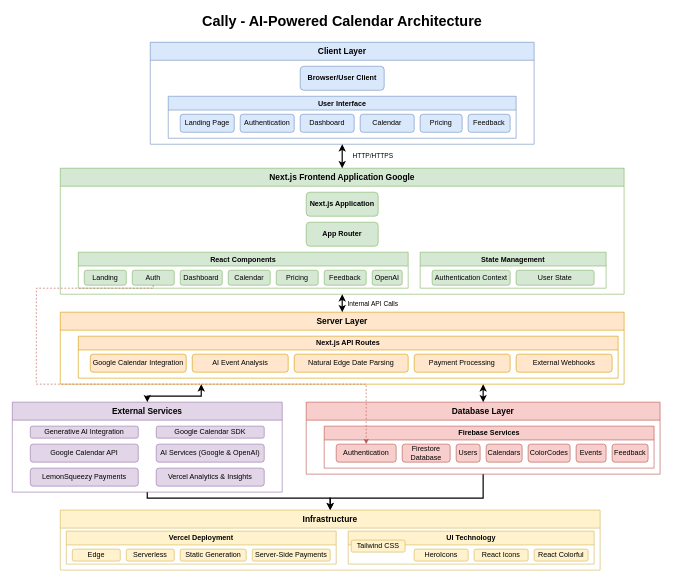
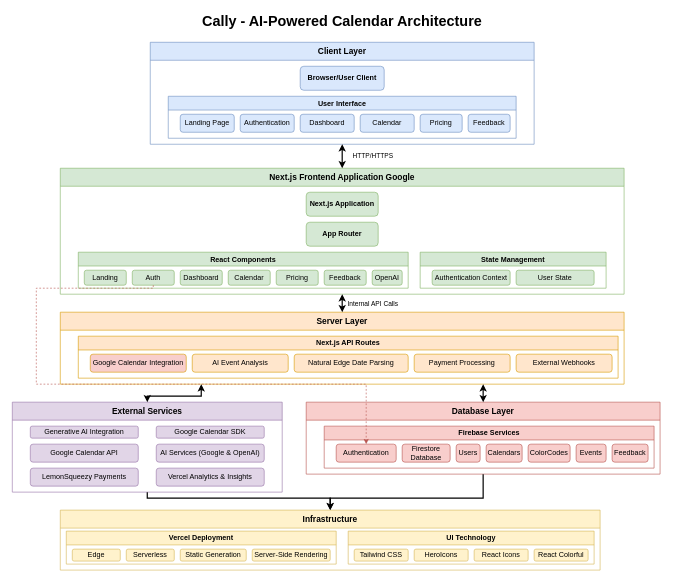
- <mxCell id="28" value="Google Calendar Integration" style="rounded=1;whiteSpace=wrap;html=1;fillColor=#ffe6cc;strokeColor=#d79b00;" parent="27" vertex="1"><mxGeometry x="20" y="30" width="160" height="30" as="geometry" /></mxCell>
+ <mxCell id="28" value="Google Calendar Integration" style="rounded=1;whiteSpace=wrap;html=1;fillColor=#f8cecc;strokeColor=#d79b00;" parent="27" vertex="1"><mxGeometry x="20" y="30" width="160" height="30" as="geometry" /></mxCell>
- <mxCell id="56" value="Tailwind CSS" style="rounded=1;whiteSpace=wrap;html=1;fillColor=#fff2cc;strokeColor=#d6b656;" parent="55" vertex="1"><mxGeometry x="5" y="15" width="90" height="20" as="geometry" /></mxCell>
+ <mxCell id="56" value="Tailwind CSS" style="rounded=1;whiteSpace=wrap;html=1;fillColor=#fff2cc;strokeColor=#d6b656;" parent="55" vertex="1"><mxGeometry x="10" y="30" width="90" height="20" as="geometry" /></mxCell>
- <mxCell id="54" value="Server-Side Payments" style="rounded=1;whiteSpace=wrap;html=1;fillColor=#fff2cc;strokeColor=#d6b656;" parent="50" vertex="1"><mxGeometry x="310" y="30" width="130" height="20" as="geometry" /></mxCell>
+ <mxCell id="54" value="Server-Side Rendering" style="rounded=1;whiteSpace=wrap;html=1;fillColor=#fff2cc;strokeColor=#d6b656;" parent="50" vertex="1"><mxGeometry x="310" y="30" width="130" height="20" as="geometry" /></mxCell>
